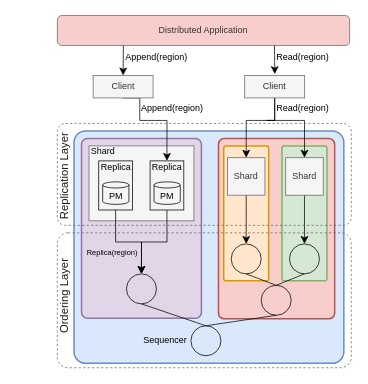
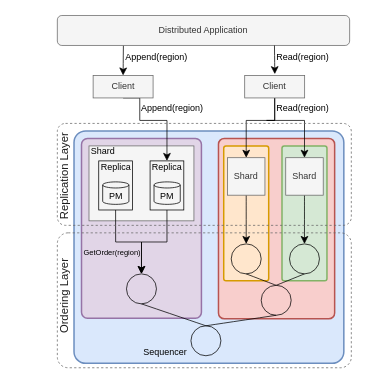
- <mxCell id="32" value="Distributed Application" style="rounded=1;whiteSpace=wrap;html=1;hachureGap=4;pointerEvents=0;strokeWidth=1;fillColor=#f8cecc;strokeColor=#666666;fontColor=#333333;" vertex="1" parent="1"><mxGeometry x="76" y="20" width="390" height="40" as="geometry" /></mxCell>
+ <mxCell id="32" value="Distributed Application" style="rounded=1;whiteSpace=wrap;html=1;hachureGap=4;pointerEvents=0;strokeWidth=1;fillColor=#f5f5f5;strokeColor=#666666;fontColor=#333333;" vertex="1" parent="1"><mxGeometry x="76" y="20" width="390" height="40" as="geometry" /></mxCell>
- <mxCell id="45" value="&lt;font style=&quot;font-size: 10px&quot;&gt;Replica(region)&lt;/font&gt;" style="text;html=1;align=center;verticalAlign=middle;resizable=0;points=[];autosize=1;strokeColor=none;fillColor=none;" vertex="1" parent="1"><mxGeometry x="104" y="325.75" width="90" height="20" as="geometry" /></mxCell>
+ <mxCell id="45" value="&lt;font style=&quot;font-size: 10px&quot;&gt;GetOrder(region)&lt;/font&gt;" style="text;html=1;align=center;verticalAlign=middle;resizable=0;points=[];autosize=1;strokeColor=none;fillColor=none;" vertex="1" parent="1"><mxGeometry x="104" y="325.75" width="90" height="20" as="geometry" /></mxCell>
- <mxCell id="17" value="Sequencer" style="text;html=1;strokeColor=none;fillColor=none;align=center;verticalAlign=middle;whiteSpace=wrap;rounded=0;hachureGap=4;pointerEvents=0;" vertex="1" parent="1"><mxGeometry x="199.75" y="444" width="40" height="20" as="geometry" /></mxCell>
+ <mxCell id="17" value="Sequencer" style="text;html=1;strokeColor=none;fillColor=none;align=center;verticalAlign=middle;whiteSpace=wrap;rounded=0;hachureGap=4;pointerEvents=0;" vertex="1" parent="1"><mxGeometry x="199.75" y="459" width="40" height="20" as="geometry" /></mxCell>
